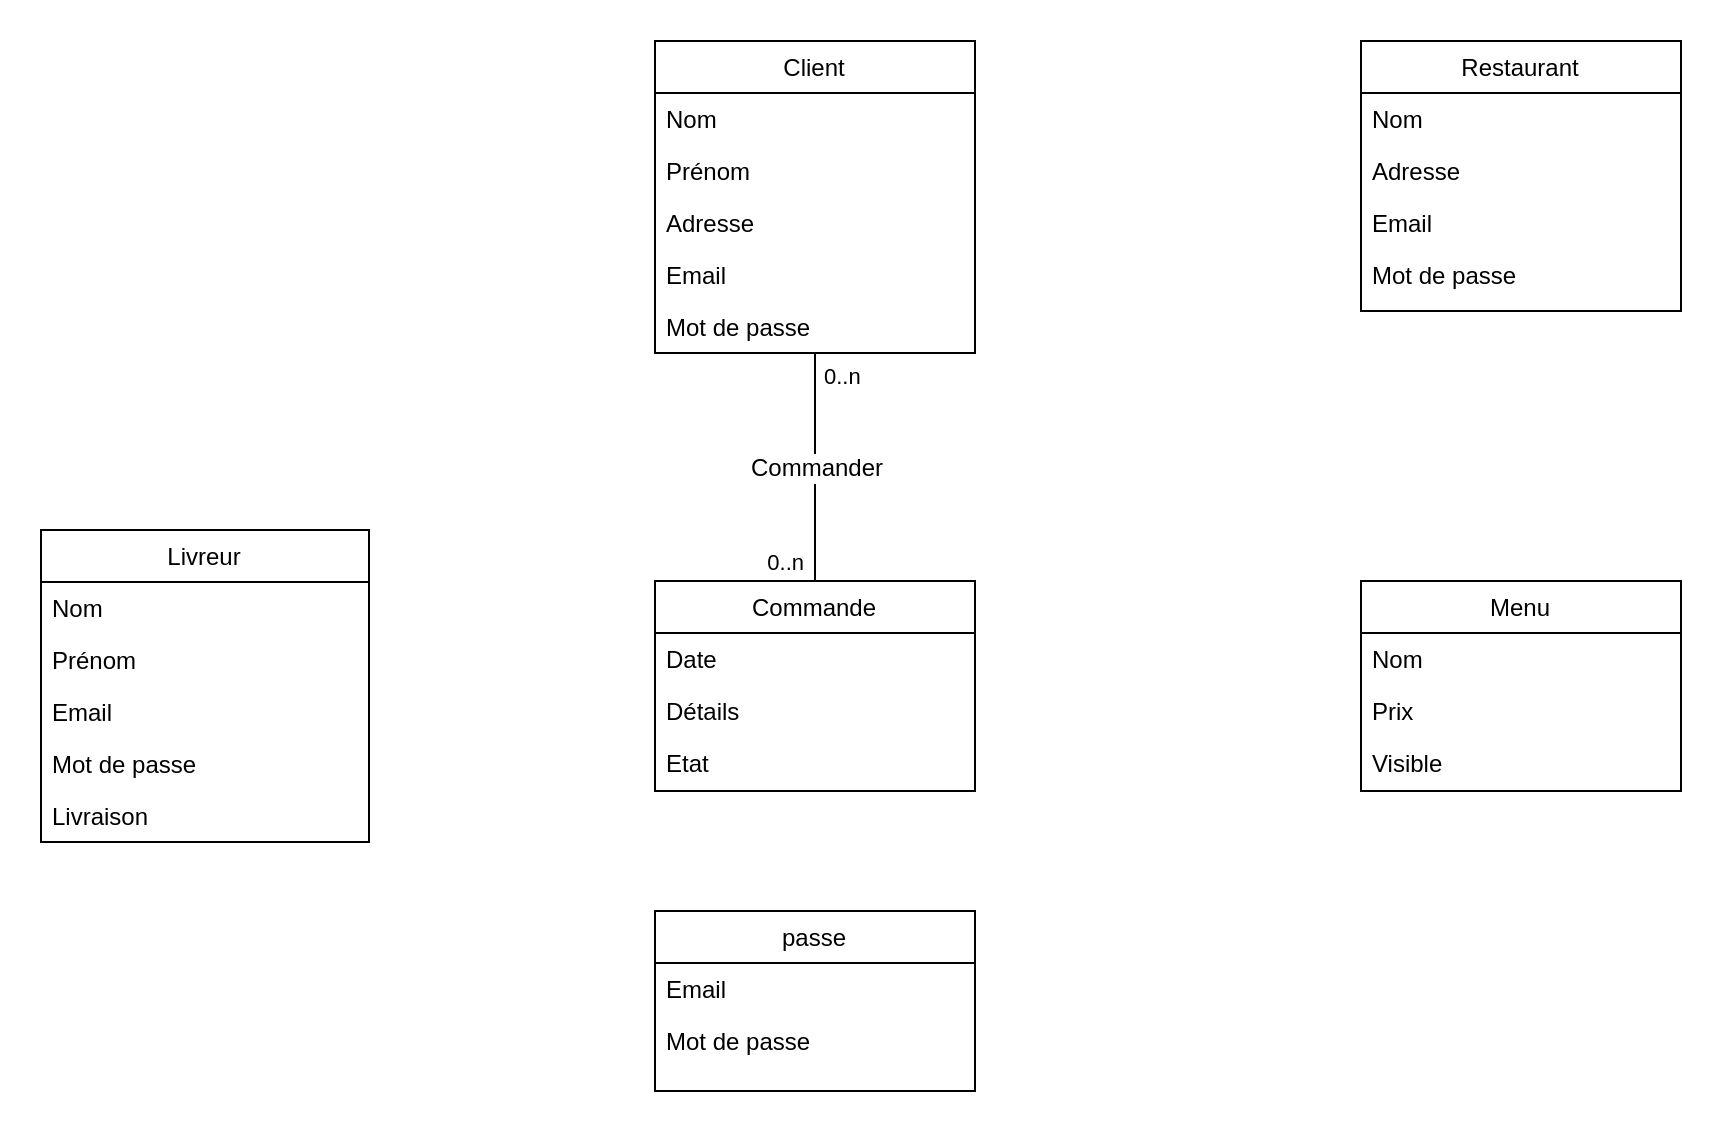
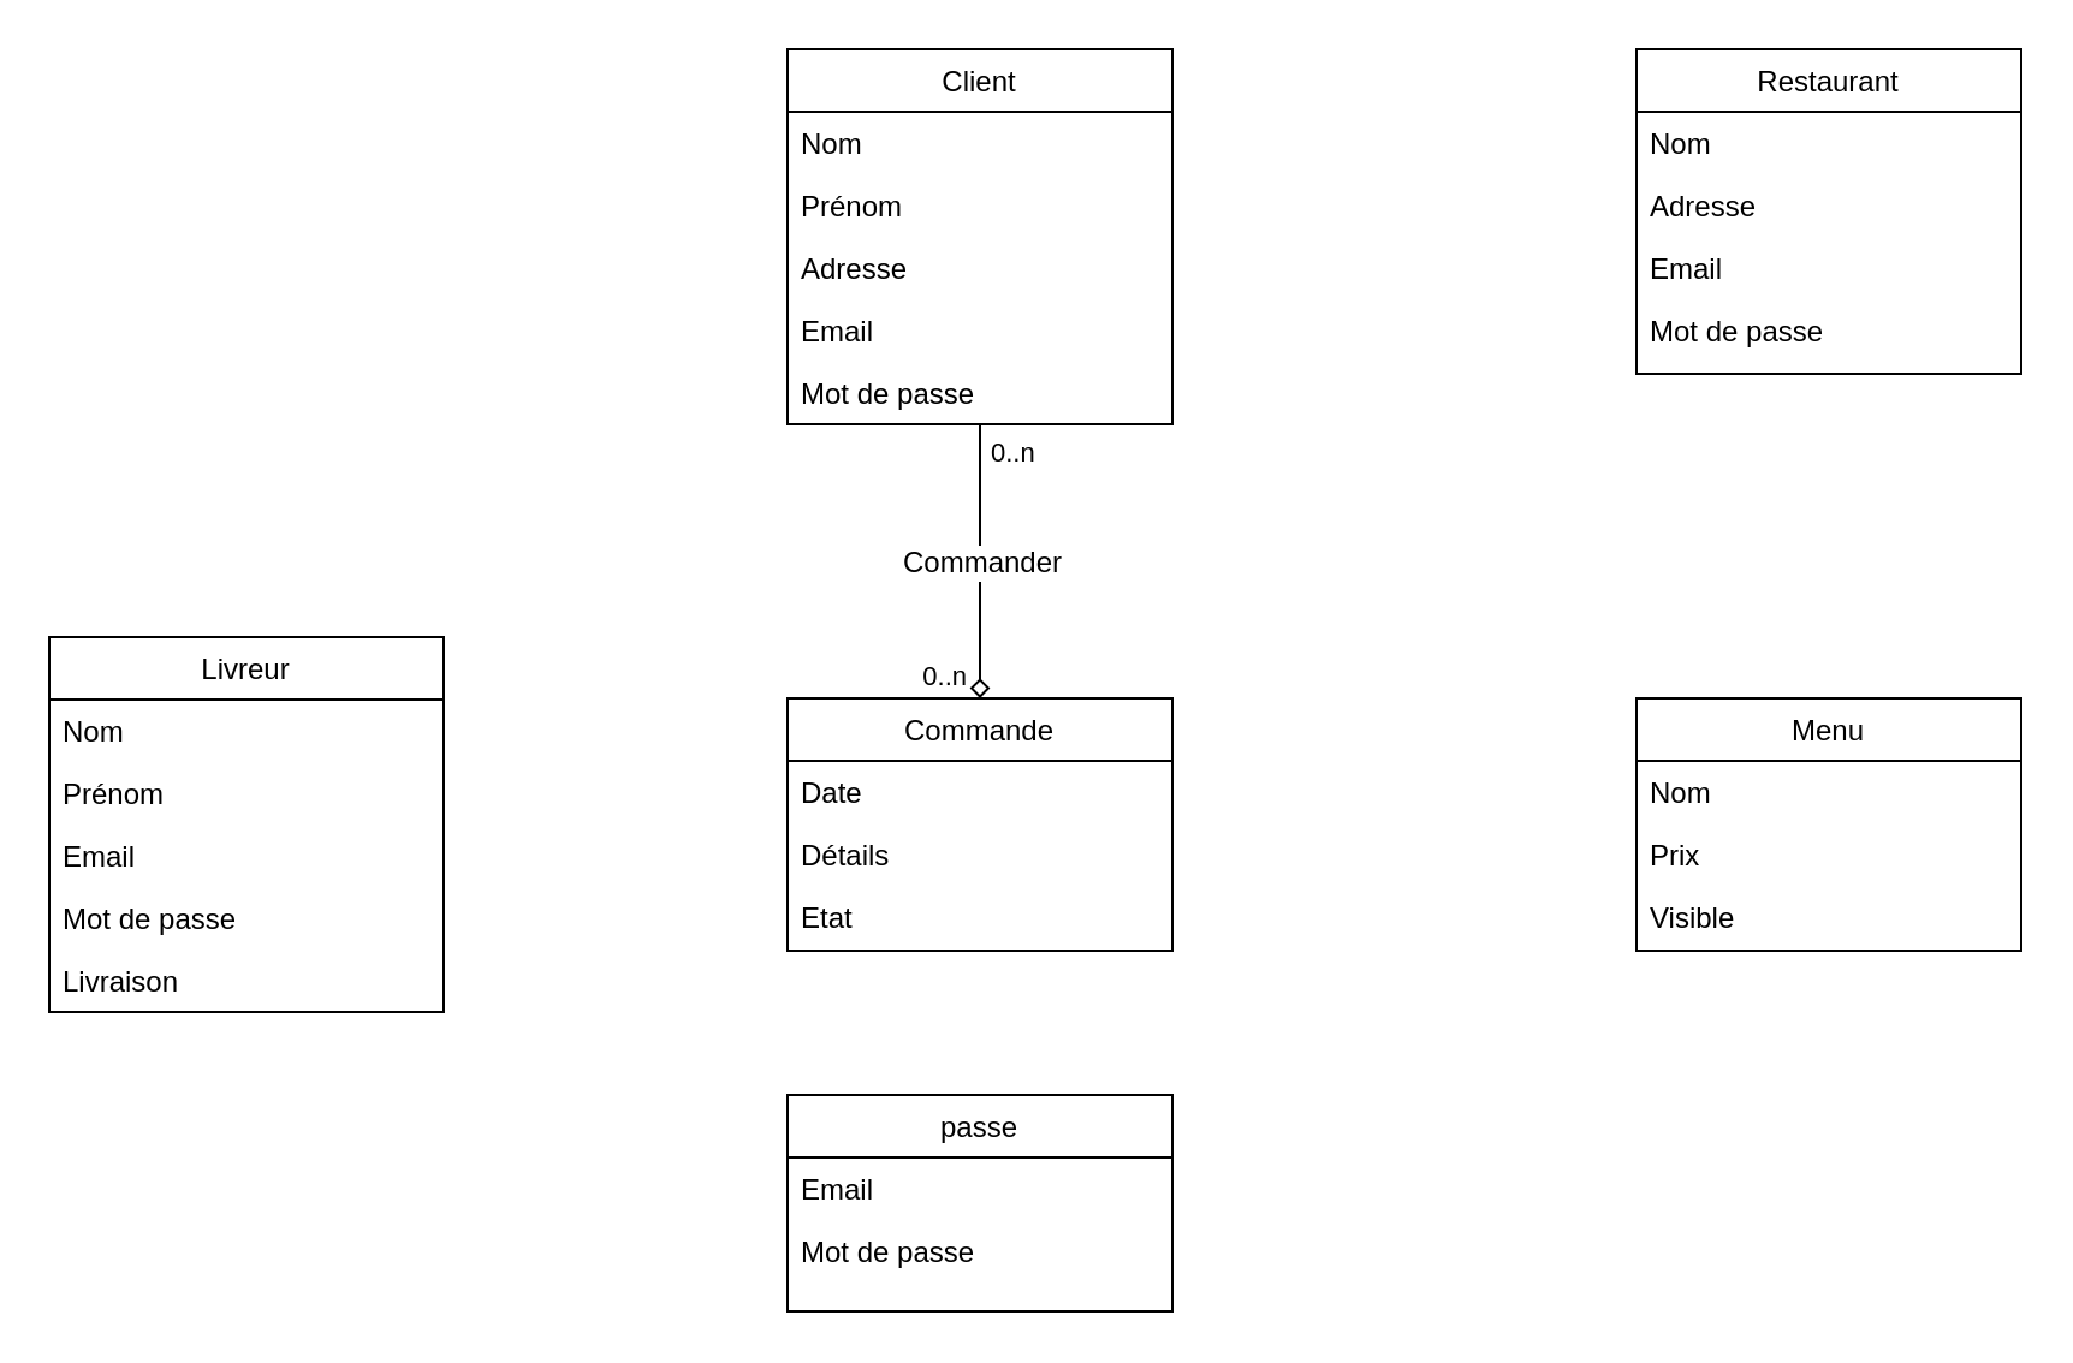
- <mxCell id="30" value="" style="endArrow=none;html=1;rounded=0;endFill=0;" edge="1" parent="1" source="2" target="26"><mxGeometry relative="1" as="geometry"><mxPoint x="487" y="200" as="sourcePoint" /><mxPoint x="515" y="215" as="targetPoint" /></mxGeometry></mxCell>
+ <mxCell id="30" value="" style="endArrow=diamond;html=1;rounded=0;endFill=0;" edge="1" parent="1" source="2" target="26"><mxGeometry relative="1" as="geometry"><mxPoint x="487" y="200" as="sourcePoint" /><mxPoint x="515" y="215" as="targetPoint" /></mxGeometry></mxCell>
